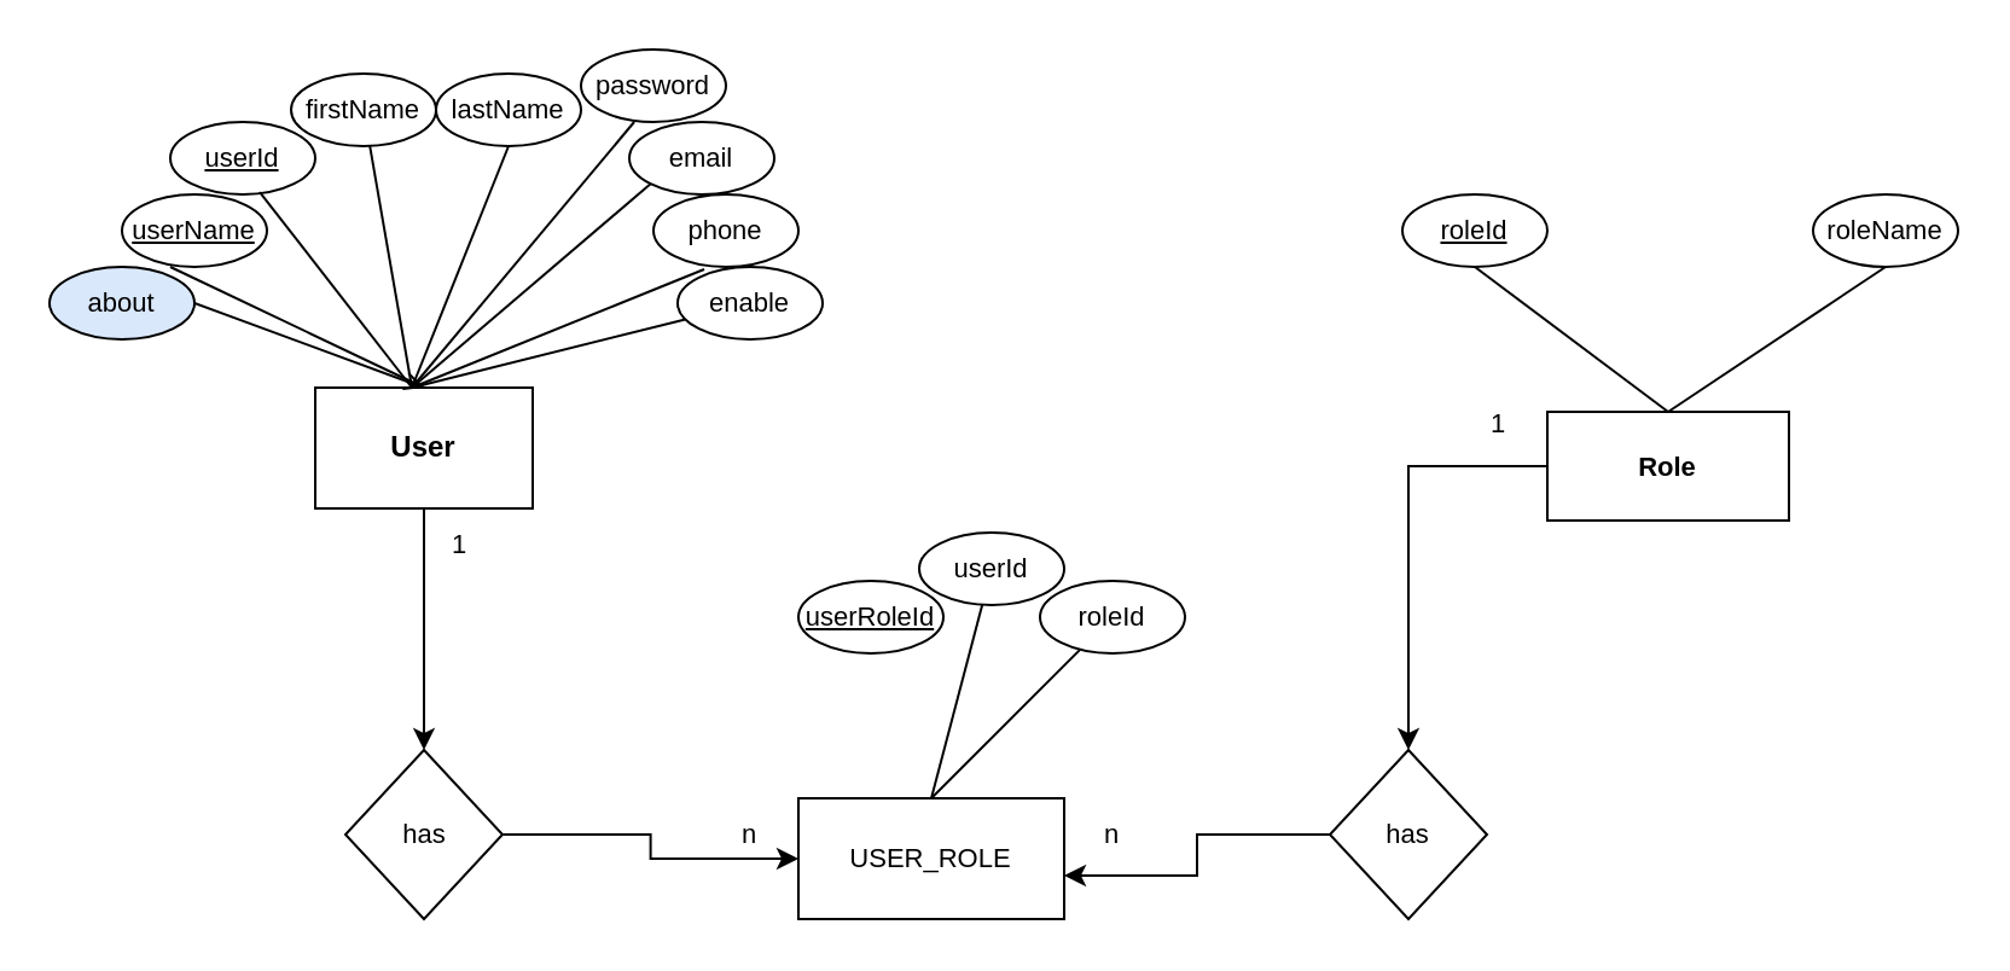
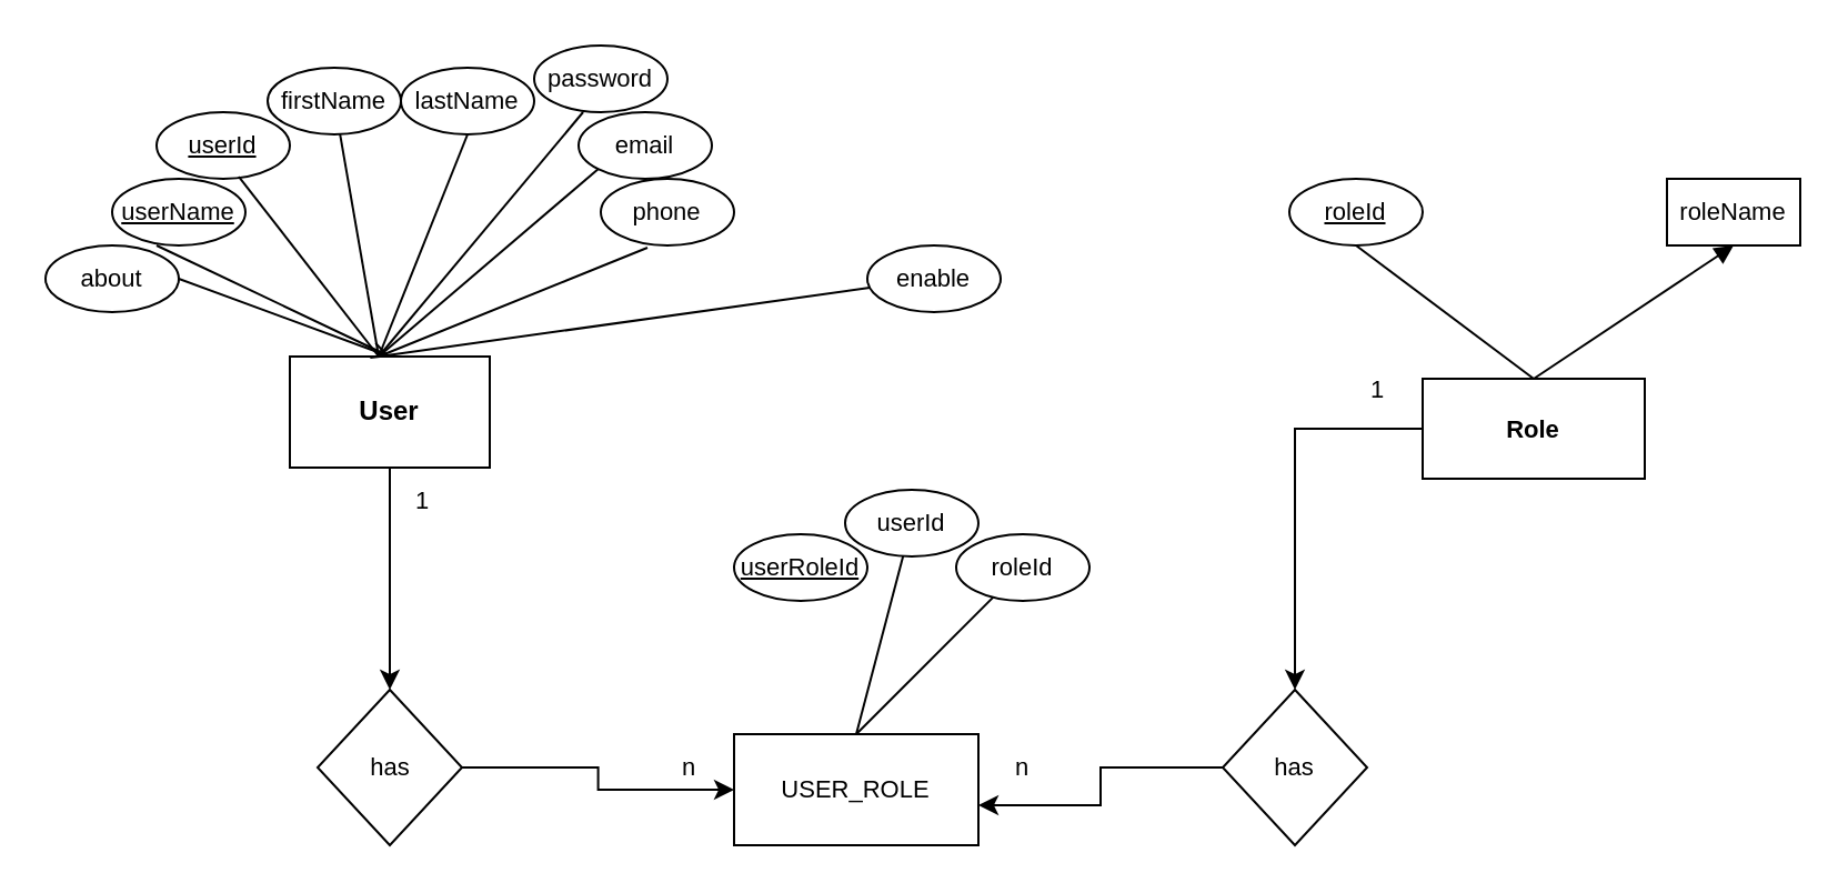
- <mxCell id="24" value="&lt;font style=&quot;font-size: 11px;&quot;&gt;roleName&lt;/font&gt;" style="ellipse;whiteSpace=wrap;html=1;" vertex="1" parent="1"><mxGeometry x="750" y="80" width="60" height="30" as="geometry" /></mxCell>
+ <mxCell id="24" value="&lt;font style=&quot;font-size: 11px;&quot;&gt;roleName&lt;/font&gt;" style="whiteSpace=wrap;html=1;rounded=0;" vertex="1" parent="1"><mxGeometry x="750" y="80" width="60" height="30" as="geometry" /></mxCell>
- <mxCell id="27" value="" style="endArrow=none;html=1;rounded=0;fontSize=11;entryX=0.5;entryY=1;entryDx=0;entryDy=0;exitX=0.5;exitY=0;exitDx=0;exitDy=0;" edge="1" parent="1" source="23" target="24"><mxGeometry width="50" height="50" relative="1" as="geometry"><mxPoint x="700" y="180" as="sourcePoint" /><mxPoint x="620" y="120" as="targetPoint" /></mxGeometry></mxCell>
+ <mxCell id="27" value="" style="endArrow=block;html=1;rounded=0;fontSize=11;entryX=0.5;entryY=1;entryDx=0;entryDy=0;exitX=0.5;exitY=0;exitDx=0;exitDy=0;" edge="1" parent="1" source="23" target="24"><mxGeometry width="50" height="50" relative="1" as="geometry"><mxPoint x="700" y="180" as="sourcePoint" /><mxPoint x="620" y="120" as="targetPoint" /></mxGeometry></mxCell>
- <mxCell id="4" value="&lt;font style=&quot;font-size: 11px;&quot;&gt;about&lt;/font&gt;" style="ellipse;whiteSpace=wrap;html=1;fillColor=#dae8fc;" vertex="1" parent="1"><mxGeometry x="20" y="110" width="60" height="30" as="geometry" /></mxCell>
+ <mxCell id="4" value="&lt;font style=&quot;font-size: 11px;&quot;&gt;about&lt;/font&gt;" style="ellipse;whiteSpace=wrap;html=1;" vertex="1" parent="1"><mxGeometry x="20" y="110" width="60" height="30" as="geometry" /></mxCell>
- <mxCell id="15" value="&lt;font style=&quot;font-size: 11px;&quot;&gt;enable&lt;/font&gt;" style="ellipse;whiteSpace=wrap;html=1;" vertex="1" parent="1"><mxGeometry x="280" y="110" width="60" height="30" as="geometry" /></mxCell>
+ <mxCell id="15" value="&lt;font style=&quot;font-size: 11px;&quot;&gt;enable&lt;/font&gt;" style="ellipse;whiteSpace=wrap;html=1;" vertex="1" parent="1"><mxGeometry x="390" y="110" width="60" height="30" as="geometry" /></mxCell>
